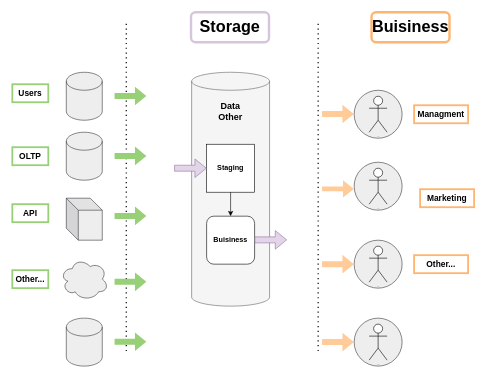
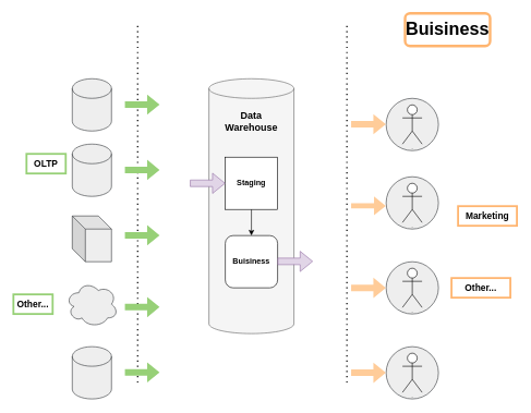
- <mxCell id="5" value="&lt;font style=&quot;font-size: 27px;&quot;&gt;&lt;b&gt;Storage&lt;/b&gt;&lt;/font&gt;" style="text;strokeColor=#d5c5dd;align=center;fillColor=none;html=1;verticalAlign=middle;whiteSpace=wrap;rounded=1;fontStyle=0;perimeterSpacing=0;strokeWidth=4;" vertex="1" parent="1"><mxGeometry x="318" y="20" width="130" height="50" as="geometry" /></mxCell>
- <mxCell id="15" value="&lt;h3 style=&quot;border-color: var(--border-color);&quot;&gt;Users&lt;/h3&gt;" style="text;align=center;html=1;verticalAlign=middle;whiteSpace=wrap;rounded=0;fontColor=#000000;strokeColor=#97D077;strokeWidth=3;" vertex="1" parent="1"><mxGeometry x="20" y="140" width="60" height="30" as="geometry" /></mxCell>
- <mxCell id="10" value="&lt;font style=&quot;font-size: 15px;&quot;&gt;&lt;b&gt;Data Other&lt;/b&gt;&lt;/font&gt;" style="text;strokeColor=none;align=center;fillColor=none;html=1;verticalAlign=middle;whiteSpace=wrap;rounded=0;" vertex="1" parent="1"><mxGeometry x="354" y="170" width="60" height="30" as="geometry" /></mxCell>
+ <mxCell id="10" value="&lt;font style=&quot;font-size: 15px;&quot;&gt;&lt;b&gt;Data Warehouse&lt;/b&gt;&lt;/font&gt;" style="text;strokeColor=none;align=center;fillColor=none;html=1;verticalAlign=middle;whiteSpace=wrap;rounded=0;" vertex="1" parent="1"><mxGeometry x="354" y="170" width="60" height="30" as="geometry" /></mxCell>
- <mxCell id="36" value="&lt;h3 style=&quot;border-color: var(--border-color);&quot;&gt;Managment&lt;/h3&gt;" style="text;align=center;html=1;verticalAlign=middle;whiteSpace=wrap;rounded=0;fontColor=#000000;strokeColor=#FFB570;strokeWidth=3;" vertex="1" parent="1"><mxGeometry x="690" y="175" width="90" height="30" as="geometry" /></mxCell>
- <mxCell id="18" value="&lt;h3 style=&quot;border-color: var(--border-color);&quot;&gt;OLTP&lt;/h3&gt;" style="text;align=center;html=1;verticalAlign=middle;whiteSpace=wrap;rounded=0;fontColor=#000000;strokeColor=#97D077;strokeWidth=3;" vertex="1" parent="1"><mxGeometry x="20" y="245" width="60" height="30" as="geometry" /></mxCell>
+ <mxCell id="18" value="&lt;h3 style=&quot;border-color: var(--border-color);&quot;&gt;OLTP&lt;/h3&gt;" style="text;align=center;html=1;verticalAlign=middle;whiteSpace=wrap;rounded=0;fontColor=#000000;strokeColor=#97D077;strokeWidth=3;" vertex="1" parent="1"><mxGeometry x="40" y="235" width="60" height="30" as="geometry" /></mxCell>
- <mxCell id="17" value="&lt;h3 style=&quot;border-color: var(--border-color);&quot;&gt;API&lt;/h3&gt;" style="text;align=center;html=1;verticalAlign=middle;whiteSpace=wrap;rounded=0;fontColor=#000000;strokeColor=#97D077;strokeWidth=3;" vertex="1" parent="1"><mxGeometry x="20" y="340" width="60" height="30" as="geometry" /></mxCell>
